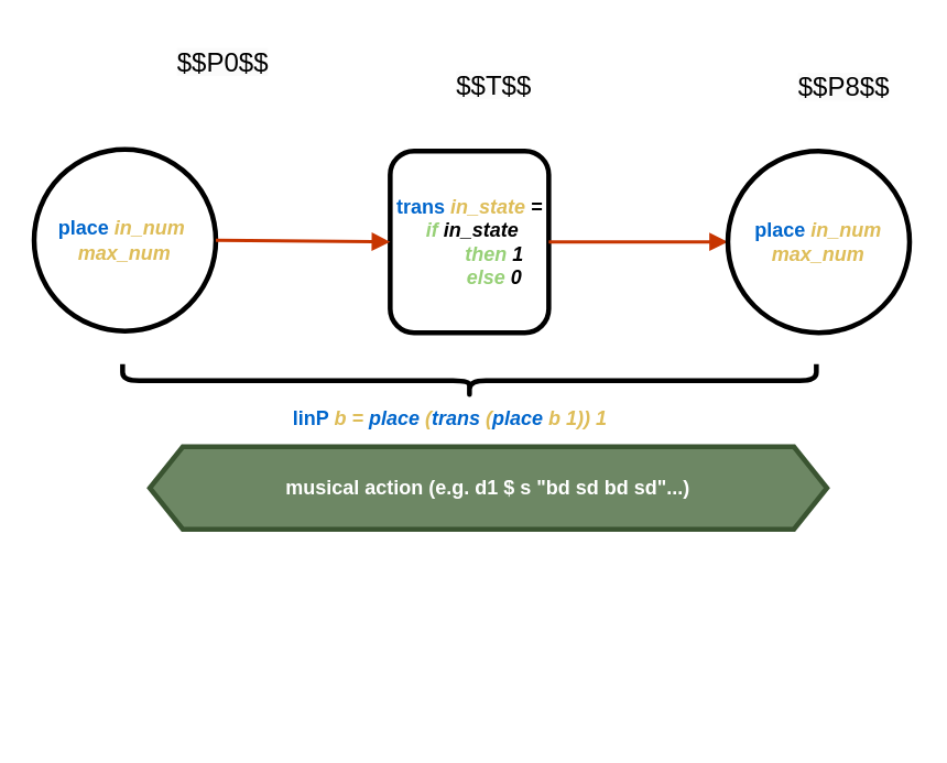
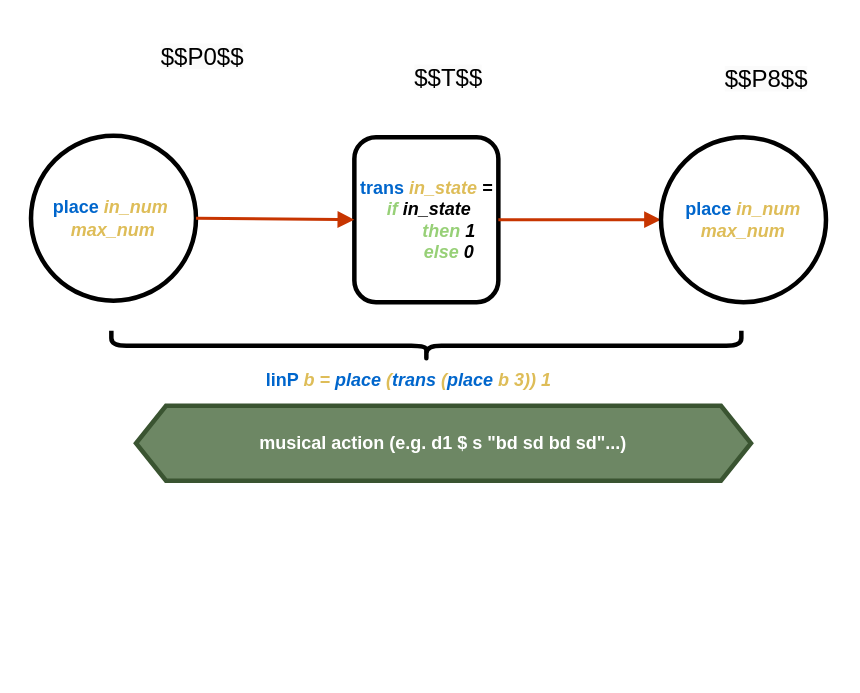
- <mxCell id="12" value="&lt;div style=&quot;text-align: center;&quot;&gt;&lt;span style=&quot;background-color: initial;&quot;&gt;&lt;b style=&quot;&quot;&gt;&lt;font color=&quot;#0066cc&quot;&gt;linP &lt;/font&gt;&lt;i style=&quot;&quot;&gt;&lt;font color=&quot;#debd58&quot;&gt;b = &lt;/font&gt;&lt;font color=&quot;#0066cc&quot;&gt;place&lt;/font&gt;&lt;font color=&quot;#debd58&quot;&gt; (&lt;/font&gt;&lt;font color=&quot;#0066cc&quot;&gt;trans&lt;/font&gt;&lt;font color=&quot;#debd58&quot;&gt;&amp;nbsp;(&lt;/font&gt;&lt;font color=&quot;#0066cc&quot;&gt;place&lt;/font&gt;&lt;font color=&quot;#debd58&quot;&gt; b 1)) 1&lt;/font&gt;&lt;/i&gt;&lt;/b&gt;&lt;/span&gt;&lt;/div&gt;" style="text;whiteSpace=wrap;html=1;" parent="1" vertex="1"><mxGeometry x="175.36" y="239" width="216.43" height="40" as="geometry" /></mxCell>
+ <mxCell id="12" value="&lt;div style=&quot;text-align: center;&quot;&gt;&lt;span style=&quot;background-color: initial;&quot;&gt;&lt;b style=&quot;&quot;&gt;&lt;font color=&quot;#0066cc&quot;&gt;linP &lt;/font&gt;&lt;i style=&quot;&quot;&gt;&lt;font color=&quot;#debd58&quot;&gt;b = &lt;/font&gt;&lt;font color=&quot;#0066cc&quot;&gt;place&lt;/font&gt;&lt;font color=&quot;#debd58&quot;&gt; (&lt;/font&gt;&lt;font color=&quot;#0066cc&quot;&gt;trans&lt;/font&gt;&lt;font color=&quot;#debd58&quot;&gt;&amp;nbsp;(&lt;/font&gt;&lt;font color=&quot;#0066cc&quot;&gt;place&lt;/font&gt;&lt;font color=&quot;#debd58&quot;&gt; b 3)) 1&lt;/font&gt;&lt;/i&gt;&lt;/b&gt;&lt;/span&gt;&lt;/div&gt;" style="text;whiteSpace=wrap;html=1;" parent="1" vertex="1"><mxGeometry x="175.36" y="239" width="216.43" height="40" as="geometry" /></mxCell>
